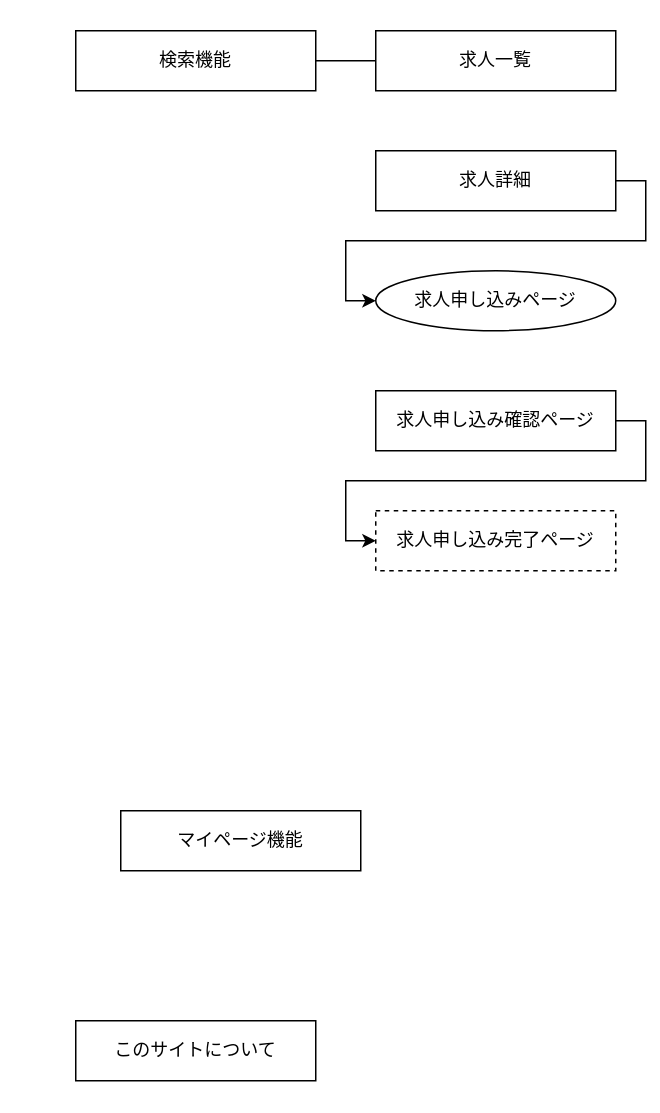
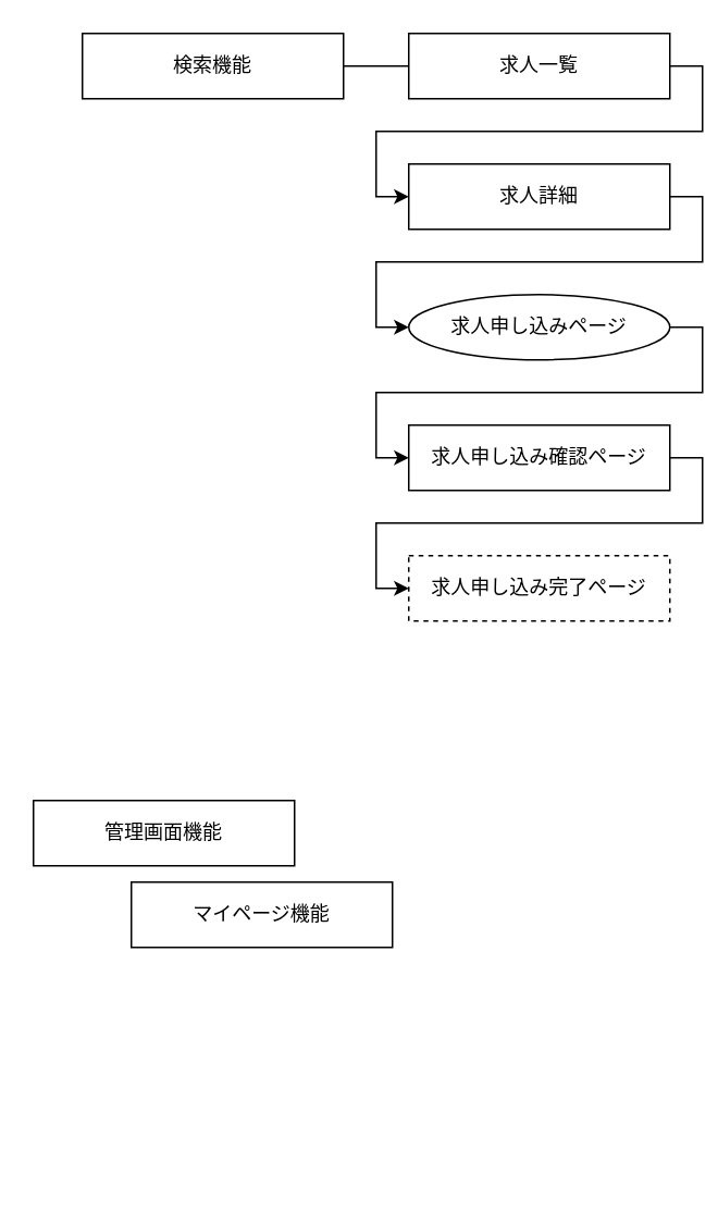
+ <mxCell id="7" style="edgeStyle=orthogonalEdgeStyle;rounded=0;orthogonalLoop=1;jettySize=auto;html=1;exitX=1;exitY=0.5;exitDx=0;exitDy=0;entryX=0;entryY=0.5;entryDx=0;entryDy=0;" edge="1" parent="1" source="8" target="10"><mxGeometry relative="1" as="geometry" /></mxCell>
+ <mxCell id="11" style="edgeStyle=orthogonalEdgeStyle;rounded=0;orthogonalLoop=1;jettySize=auto;html=1;exitX=1;exitY=0.5;exitDx=0;exitDy=0;entryX=0;entryY=0.5;entryDx=0;entryDy=0;" edge="1" parent="1" source="12" target="14"><mxGeometry relative="1" as="geometry" /></mxCell>
+ <mxCell id="4" value="管理画面機能" style="rounded=0;whiteSpace=wrap;html=1;" vertex="1" parent="1"><mxGeometry x="20" y="490" width="160" height="40" as="geometry" /></mxCell>
- <mxCell id="6" value="このサイトについて" style="rounded=0;whiteSpace=wrap;html=1;" vertex="1" parent="1"><mxGeometry x="50" y="680" width="160" height="40" as="geometry" /></mxCell>
